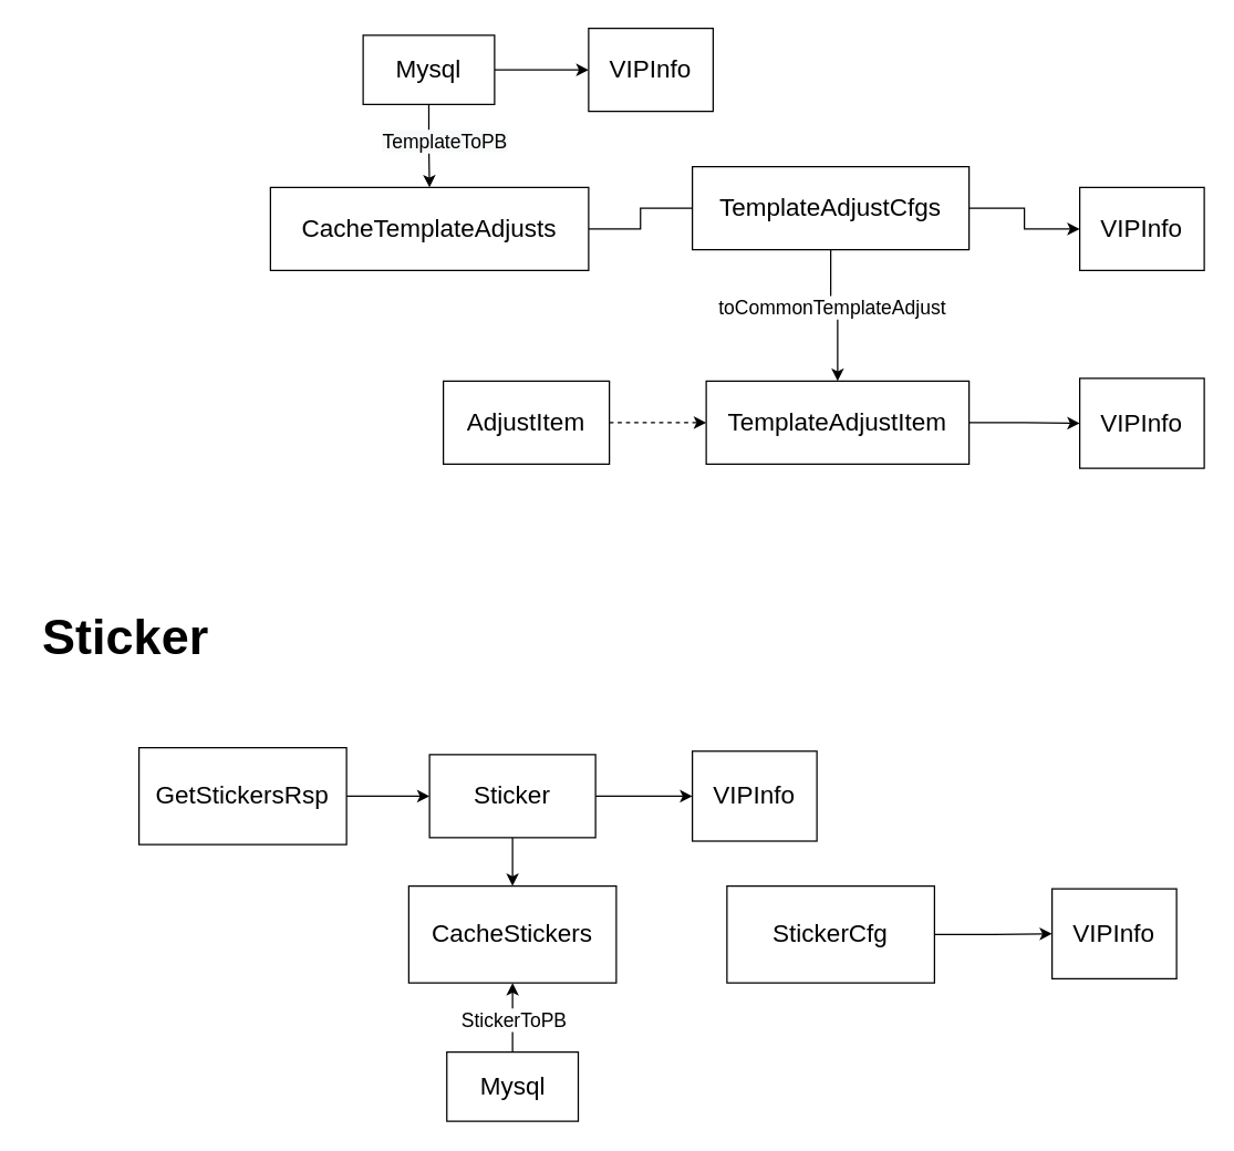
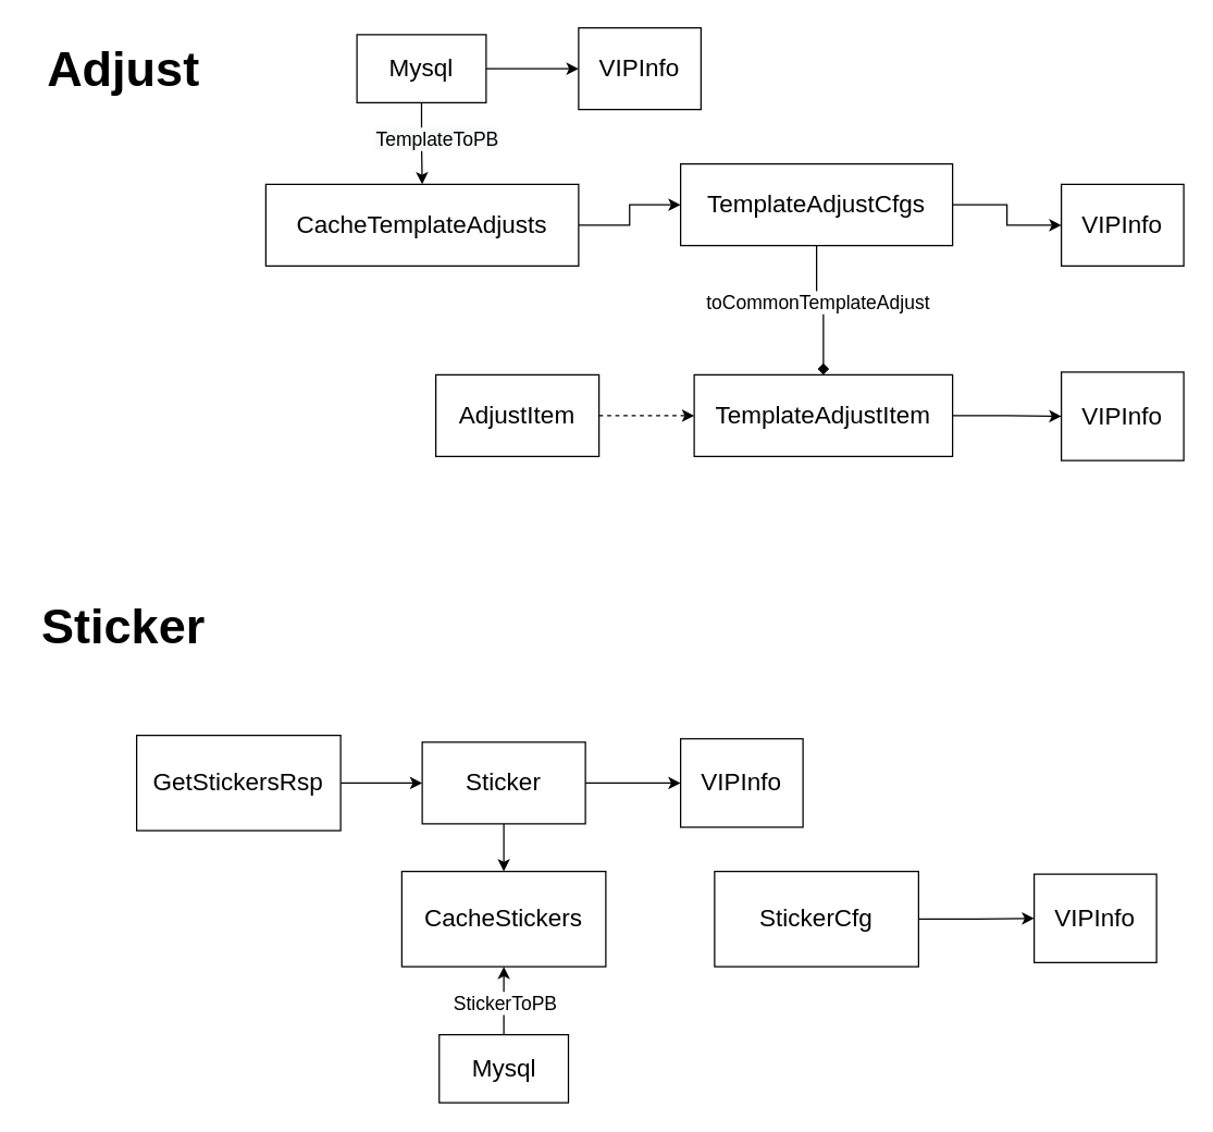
+ <mxCell id="7" value="&lt;b&gt;&lt;font style=&quot;font-size: 36px;&quot;&gt;Adjust&lt;/font&gt;&lt;/b&gt;" style="text;html=1;align=center;verticalAlign=middle;resizable=0;points=[];autosize=1;strokeColor=none;fillColor=none;fontSize=18;" vertex="1" parent="1"><mxGeometry x="20" y="20" width="140" height="60" as="geometry" /></mxCell>
- <mxCell id="15" value="" style="edgeStyle=orthogonalEdgeStyle;rounded=0;orthogonalLoop=1;jettySize=auto;html=1;fontSize=36;endArrow=none;" edge="1" parent="1" source="16" target="20"><mxGeometry relative="1" as="geometry" /></mxCell>
+ <mxCell id="15" value="" style="edgeStyle=orthogonalEdgeStyle;rounded=0;orthogonalLoop=1;jettySize=auto;html=1;fontSize=36;" edge="1" parent="1" source="16" target="20"><mxGeometry relative="1" as="geometry" /></mxCell>
- <mxCell id="18" style="edgeStyle=orthogonalEdgeStyle;rounded=0;orthogonalLoop=1;jettySize=auto;html=1;exitX=0.5;exitY=1;exitDx=0;exitDy=0;entryX=0.5;entryY=0;entryDx=0;entryDy=0;fontSize=14;" edge="1" parent="1" source="20" target="5"><mxGeometry relative="1" as="geometry"><mxPoint x="720" y="190" as="targetPoint" /></mxGeometry></mxCell>
+ <mxCell id="18" style="edgeStyle=orthogonalEdgeStyle;rounded=0;orthogonalLoop=1;jettySize=auto;html=1;exitX=0.5;exitY=1;exitDx=0;exitDy=0;entryX=0.5;entryY=0;entryDx=0;entryDy=0;fontSize=14;endArrow=diamond;" edge="1" parent="1" source="20" target="5"><mxGeometry relative="1" as="geometry"><mxPoint x="720" y="190" as="targetPoint" /></mxGeometry></mxCell>
